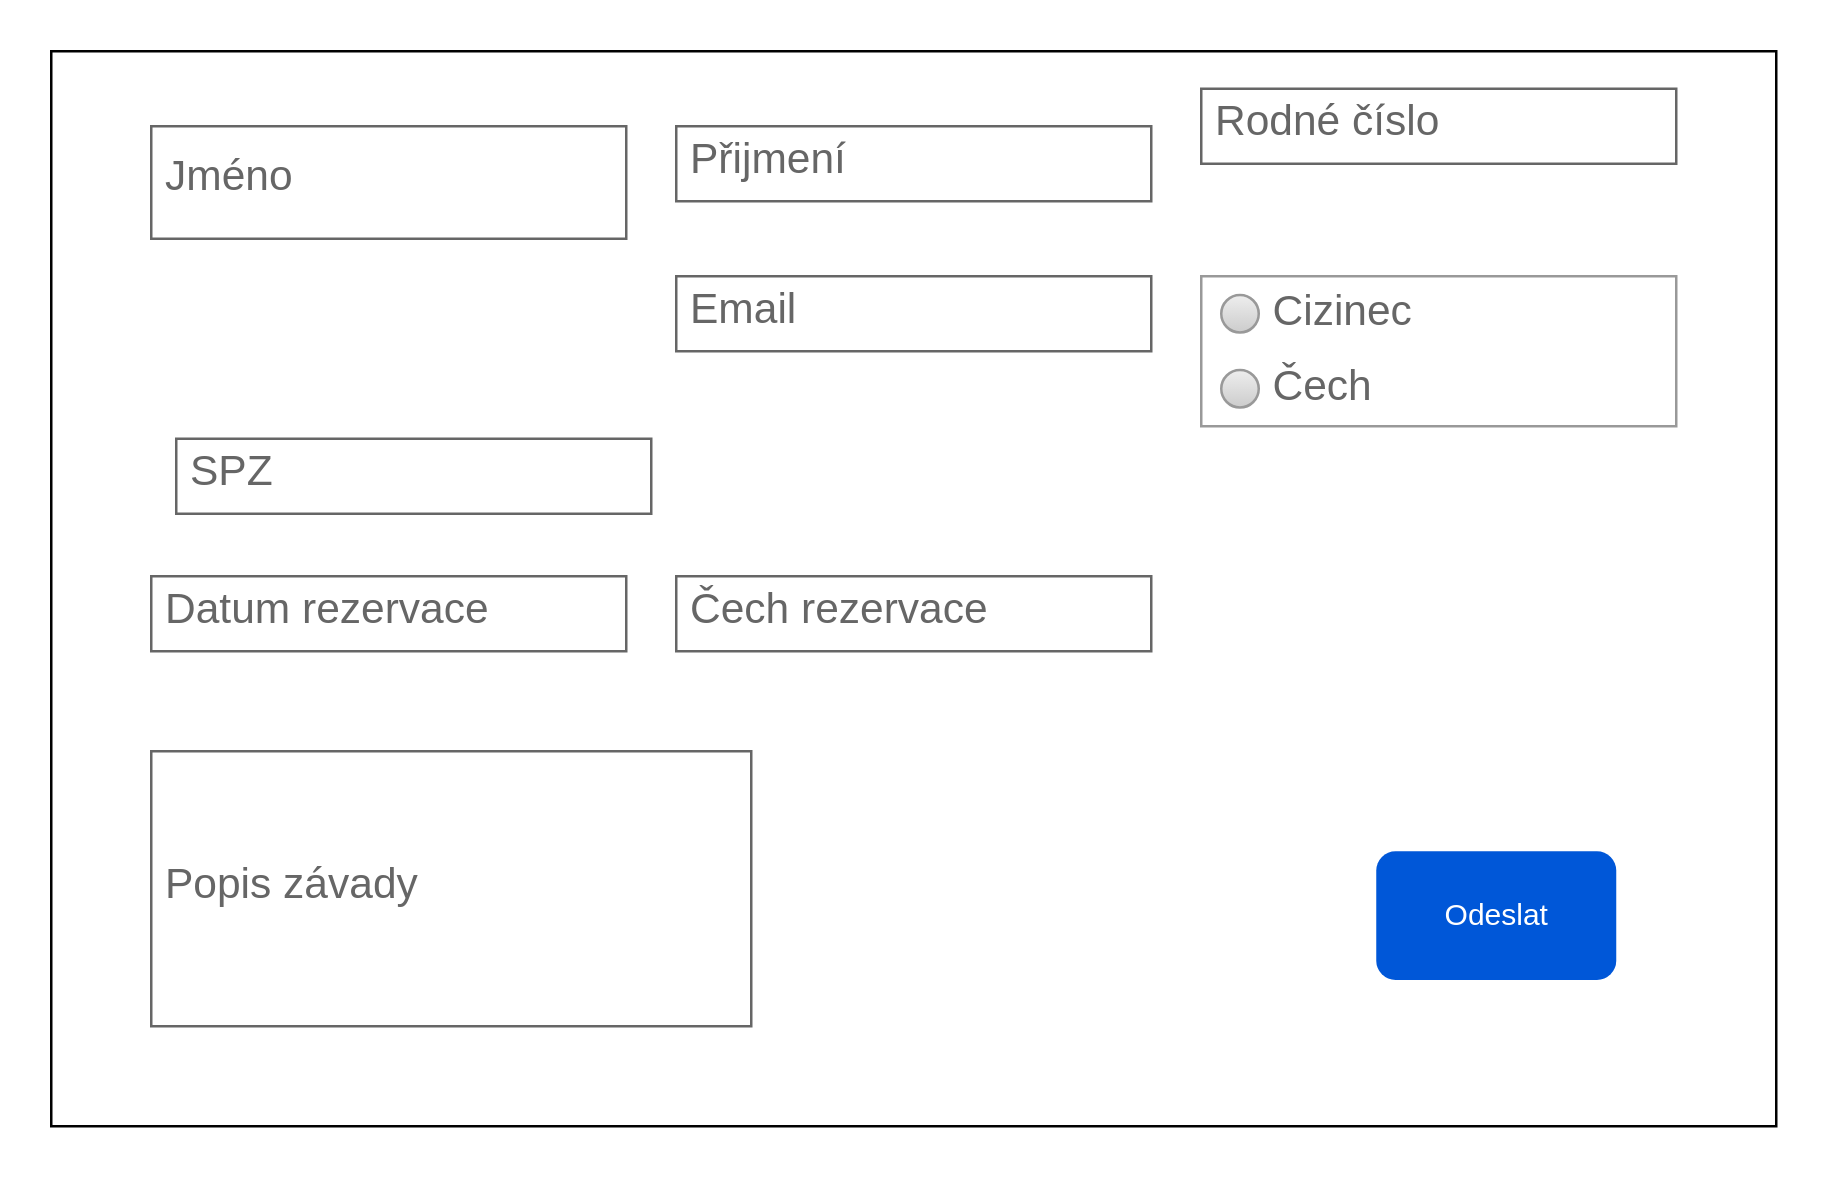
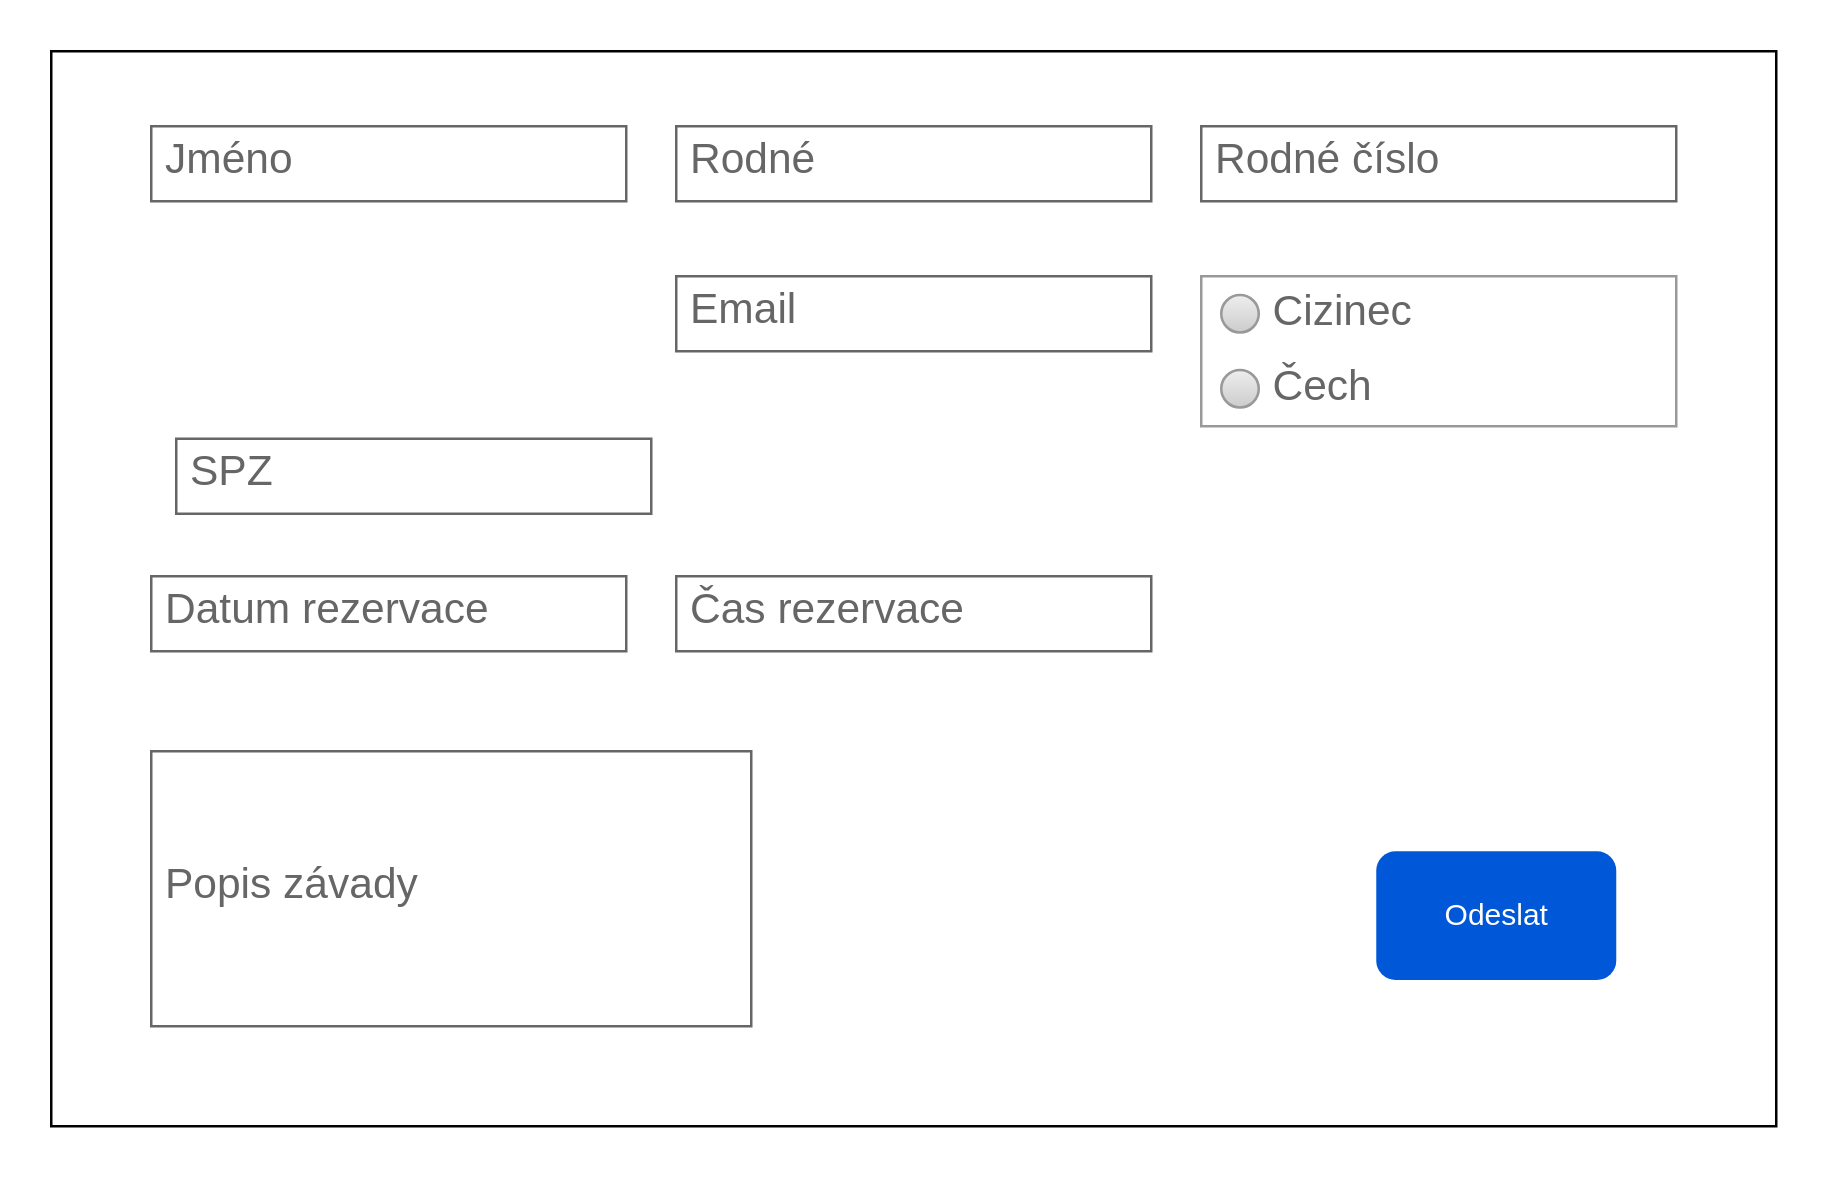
- <mxCell id="10" value="Rodné číslo" style="strokeWidth=1;shadow=0;dashed=0;align=center;html=1;shape=mxgraph.mockup.text.textBox;fontColor=#666666;align=left;fontSize=17;spacingLeft=4;spacingTop=-3;strokeColor=#666666;mainText=" vertex="1" parent="1"><mxGeometry x="480" y="35" width="190" height="30" as="geometry" /></mxCell>
+ <mxCell id="10" value="Rodné číslo" style="strokeWidth=1;shadow=0;dashed=0;align=center;html=1;shape=mxgraph.mockup.text.textBox;fontColor=#666666;align=left;fontSize=17;spacingLeft=4;spacingTop=-3;strokeColor=#666666;mainText=" vertex="1" parent="1"><mxGeometry x="480" y="50" width="190" height="30" as="geometry" /></mxCell>
- <mxCell id="7" value="Přijmení" style="strokeWidth=1;shadow=0;dashed=0;align=center;html=1;shape=mxgraph.mockup.text.textBox;fontColor=#666666;align=left;fontSize=17;spacingLeft=4;spacingTop=-3;strokeColor=#666666;mainText=" parent="1" vertex="1"><mxGeometry x="270" y="50" width="190" height="30" as="geometry" /></mxCell>
+ <mxCell id="7" value="Rodné" style="strokeWidth=1;shadow=0;dashed=0;align=center;html=1;shape=mxgraph.mockup.text.textBox;fontColor=#666666;align=left;fontSize=17;spacingLeft=4;spacingTop=-3;strokeColor=#666666;mainText=" parent="1" vertex="1"><mxGeometry x="270" y="50" width="190" height="30" as="geometry" /></mxCell>
- <mxCell id="6" value="Jméno" style="strokeWidth=1;shadow=0;dashed=0;align=center;html=1;shape=mxgraph.mockup.text.textBox;fontColor=#666666;align=left;fontSize=17;spacingLeft=4;spacingTop=-3;strokeColor=#666666;mainText=" parent="1" vertex="1"><mxGeometry x="60" y="50" width="190" height="45" as="geometry" /></mxCell>
+ <mxCell id="6" value="Jméno" style="strokeWidth=1;shadow=0;dashed=0;align=center;html=1;shape=mxgraph.mockup.text.textBox;fontColor=#666666;align=left;fontSize=17;spacingLeft=4;spacingTop=-3;strokeColor=#666666;mainText=" parent="1" vertex="1"><mxGeometry x="60" y="50" width="190" height="30" as="geometry" /></mxCell>
- <mxCell id="9" value="Čech rezervace" style="strokeWidth=1;shadow=0;dashed=0;align=center;html=1;shape=mxgraph.mockup.text.textBox;fontColor=#666666;align=left;fontSize=17;spacingLeft=4;spacingTop=-3;strokeColor=#666666;mainText=" vertex="1" parent="1"><mxGeometry x="270" y="230" width="190" height="30" as="geometry" /></mxCell>
+ <mxCell id="9" value="Čas rezervace" style="strokeWidth=1;shadow=0;dashed=0;align=center;html=1;shape=mxgraph.mockup.text.textBox;fontColor=#666666;align=left;fontSize=17;spacingLeft=4;spacingTop=-3;strokeColor=#666666;mainText=" vertex="1" parent="1"><mxGeometry x="270" y="230" width="190" height="30" as="geometry" /></mxCell>
